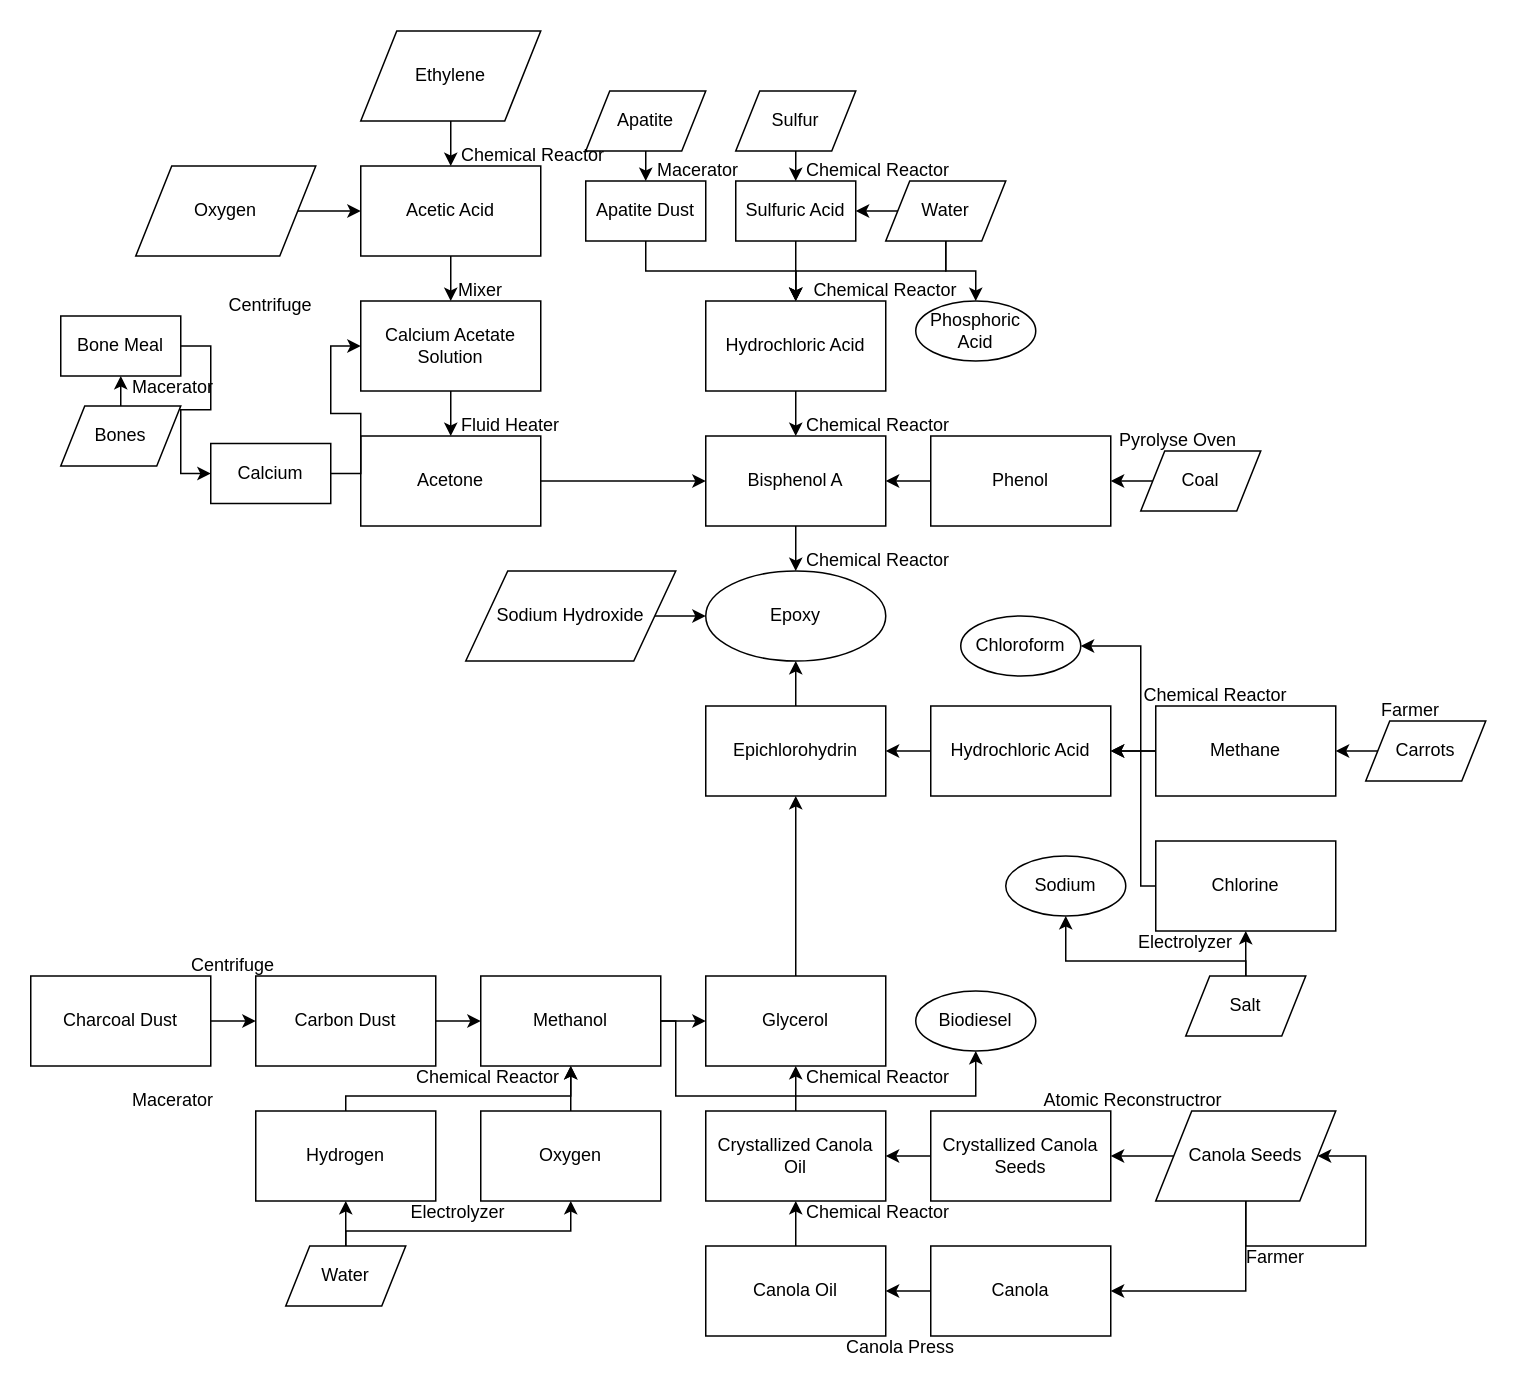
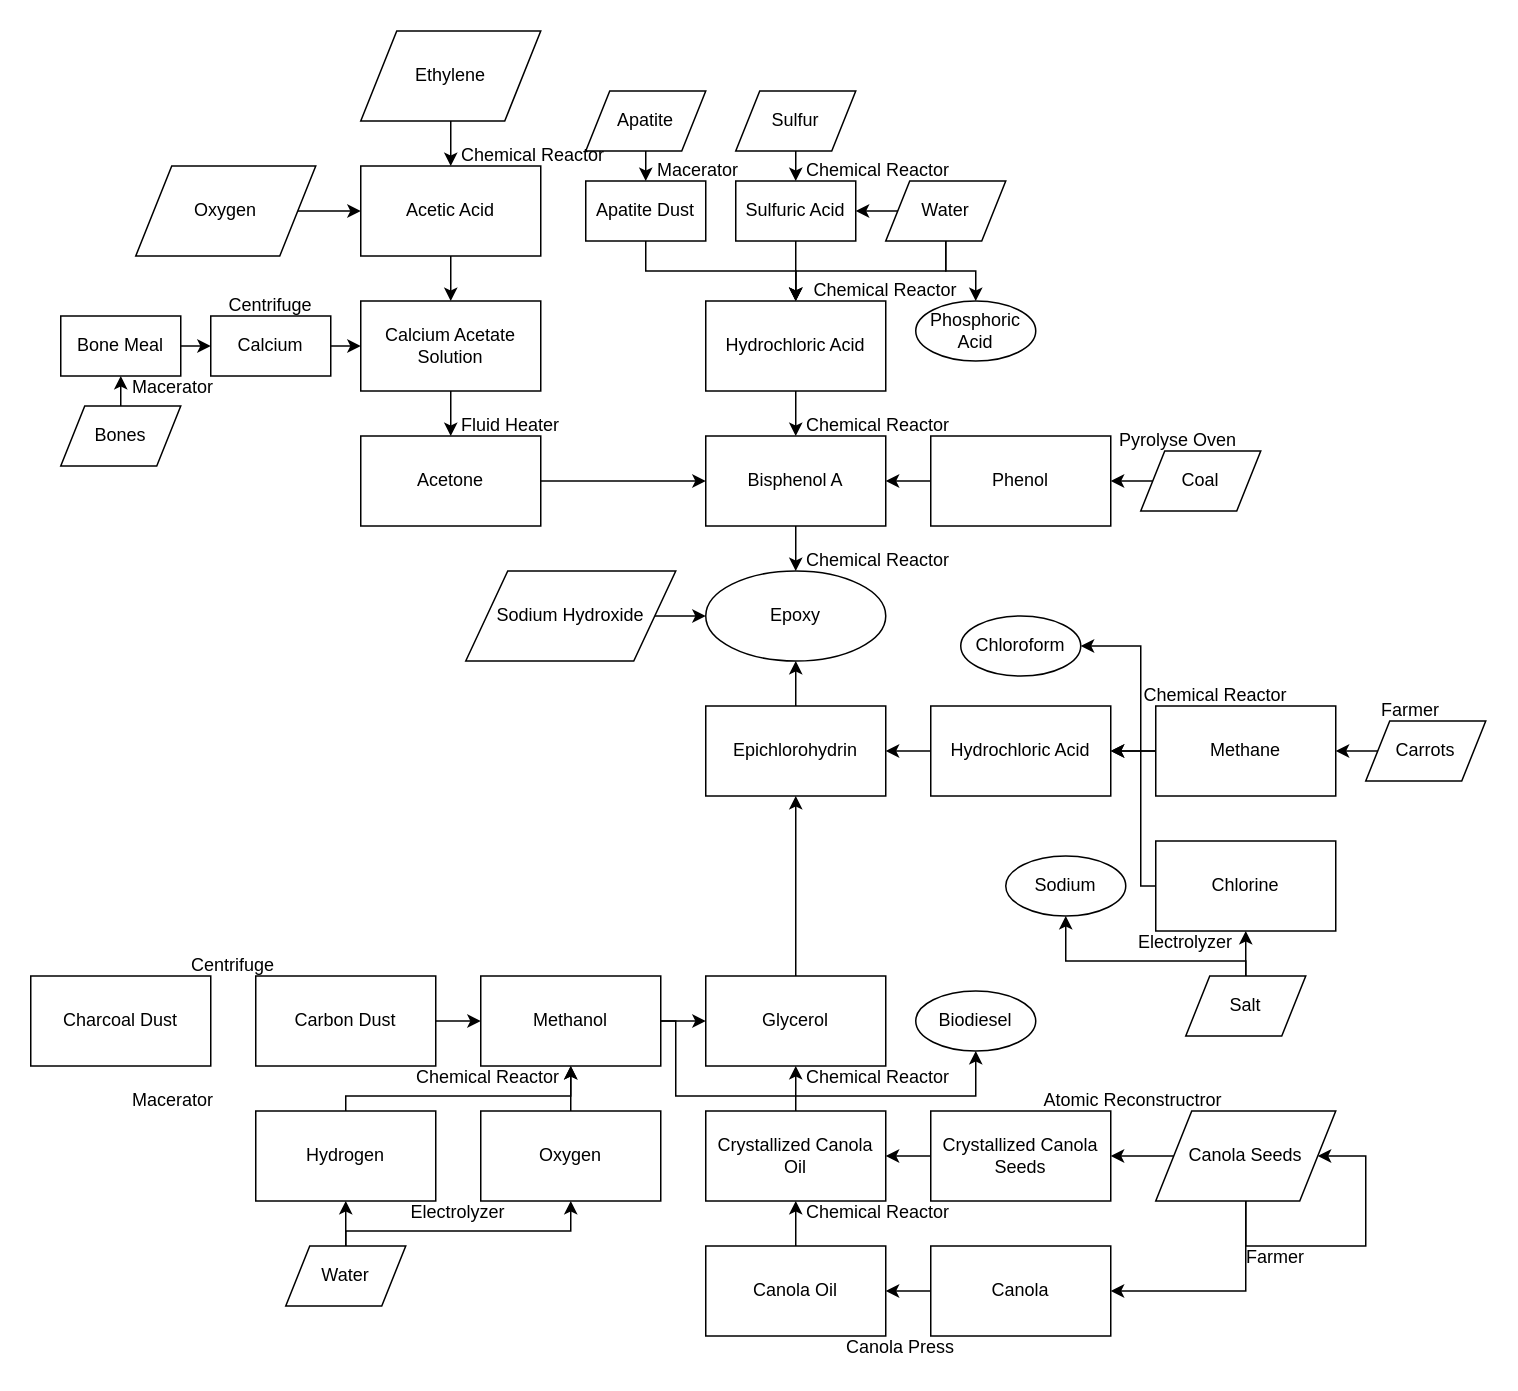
- <mxCell id="51" value="Mixer" style="text;html=1;strokeColor=none;fillColor=none;align=center;verticalAlign=middle;whiteSpace=wrap;rounded=0;" parent="1" vertex="1"><mxGeometry x="300" y="185" width="40" height="15" as="geometry" /></mxCell>
- <mxCell id="24" value="Calcium" style="rounded=0;whiteSpace=wrap;html=1;" parent="1" vertex="1"><mxGeometry x="140" y="295" width="80" height="40" as="geometry" /></mxCell>
+ <mxCell id="24" value="Calcium" style="rounded=0;whiteSpace=wrap;html=1;" parent="1" vertex="1"><mxGeometry x="140" y="210" width="80" height="40" as="geometry" /></mxCell>
- <mxCell id="79" style="edgeStyle=orthogonalEdgeStyle;rounded=0;orthogonalLoop=1;jettySize=auto;html=1;exitX=1;exitY=0.5;exitDx=0;exitDy=0;entryX=0;entryY=0.5;entryDx=0;entryDy=0;" edge="1" parent="1" source="80" target="78"><mxGeometry relative="1" as="geometry" /></mxCell>
